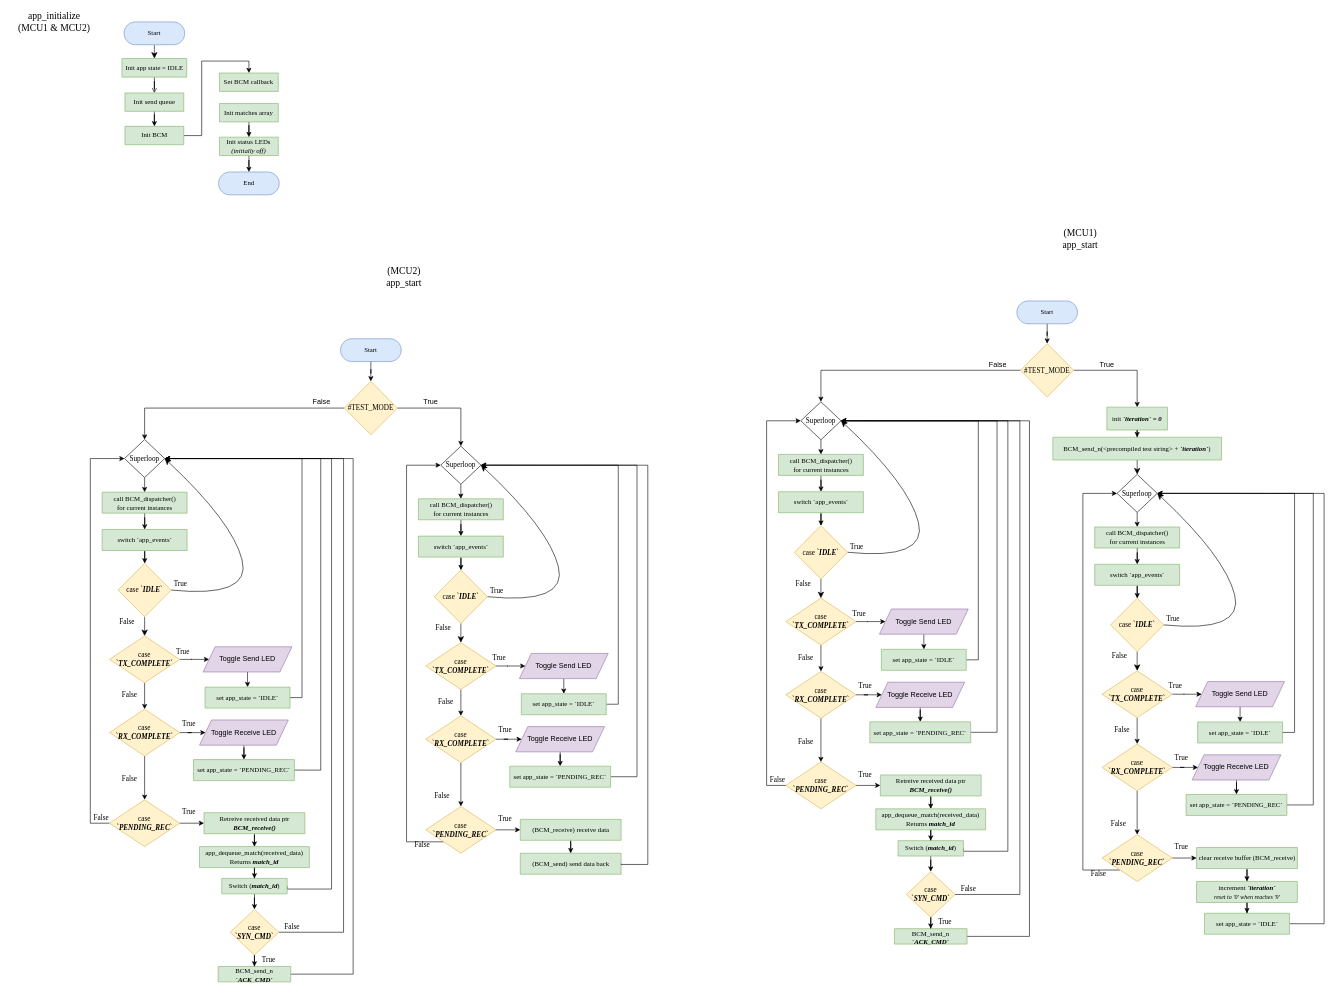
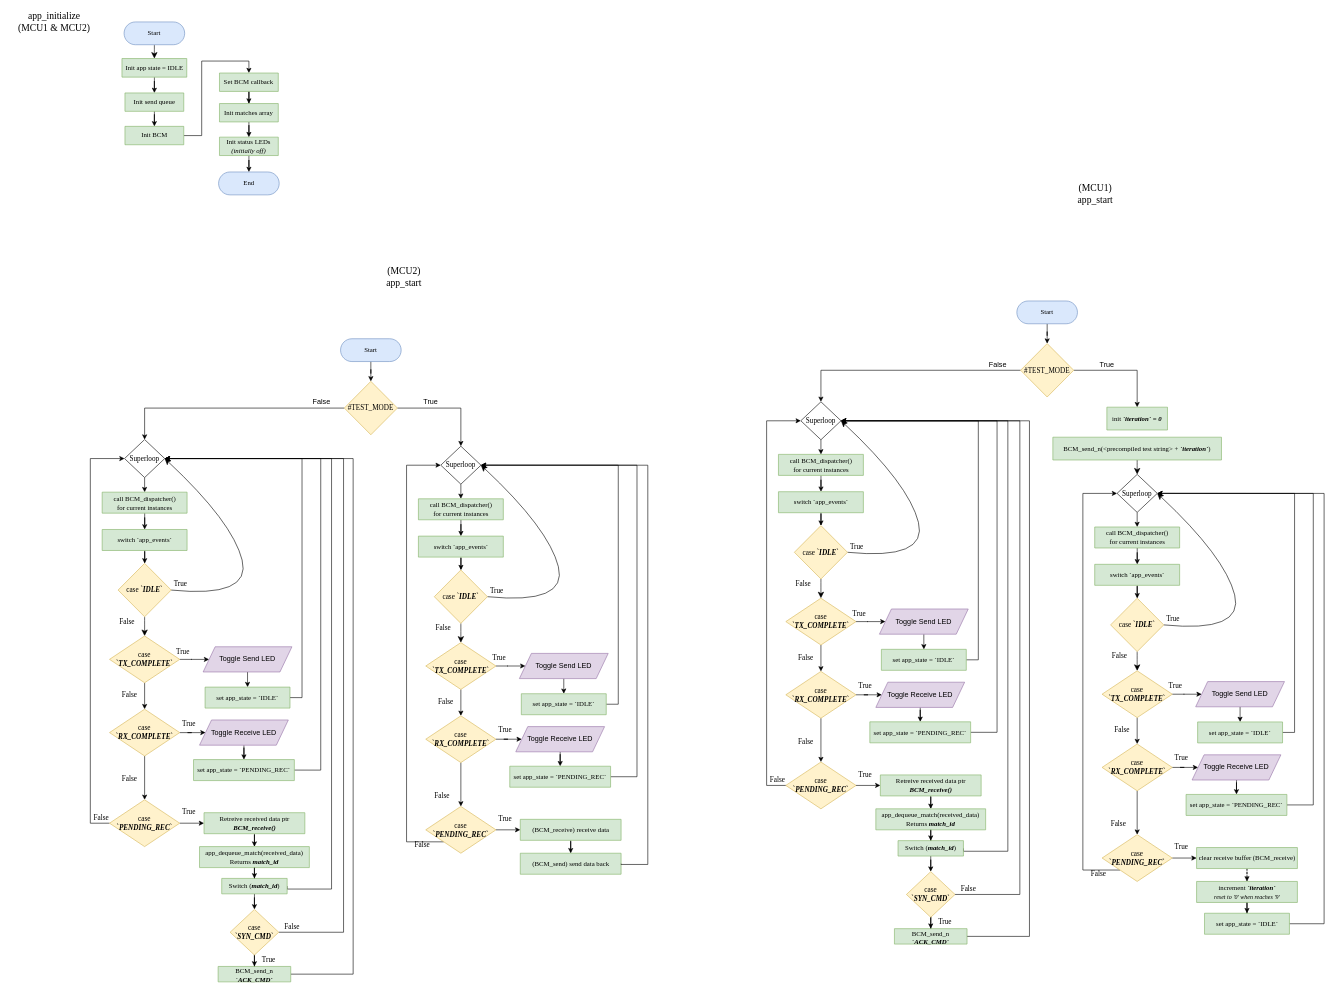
- <mxCell id="6" style="edgeStyle=orthogonalEdgeStyle;rounded=0;orthogonalLoop=1;jettySize=auto;html=1;entryX=0.5;entryY=0;entryDx=0;entryDy=0;entryPerimeter=0;endArrow=open;" parent="1" source="7" target="21" edge="1"><mxGeometry relative="1" as="geometry" /></mxCell>
+ <mxCell id="6" style="edgeStyle=orthogonalEdgeStyle;rounded=0;orthogonalLoop=1;jettySize=auto;html=1;entryX=0.5;entryY=0;entryDx=0;entryDy=0;entryPerimeter=0;" parent="1" source="7" target="21" edge="1"><mxGeometry relative="1" as="geometry" /></mxCell>
+ <mxCell id="24" style="edgeStyle=orthogonalEdgeStyle;rounded=0;orthogonalLoop=1;jettySize=auto;html=1;entryX=0.5;entryY=0;entryDx=0;entryDy=0;entryPerimeter=0;" edge="1" parent="1" source="25" target="61"><mxGeometry relative="1" as="geometry" /></mxCell>
- <mxCell id="2" value="(MCU1)&lt;br&gt;app_start" style="text;html=1;strokeColor=none;fillColor=none;align=center;verticalAlign=middle;whiteSpace=wrap;rounded=0;fontSize=16;fontColor=#000000;fontFamily=Calibri;" parent="1" vertex="1"><mxGeometry x="1715" y="383" width="170" height="30" as="geometry" /></mxCell>
+ <mxCell id="2" value="(MCU1)&lt;br&gt;app_start" style="text;html=1;strokeColor=none;fillColor=none;align=center;verticalAlign=middle;whiteSpace=wrap;rounded=0;fontSize=16;fontColor=#000000;fontFamily=Calibri;" parent="1" vertex="1"><mxGeometry x="1740" y="308" width="170" height="30" as="geometry" /></mxCell>
- <mxCell id="66" style="edgeStyle=orthogonalEdgeStyle;rounded=0;orthogonalLoop=1;jettySize=auto;html=1;entryX=0.5;entryY=0;entryDx=0;entryDy=0;entryPerimeter=0;" edge="1" parent="1" source="67" target="68"><mxGeometry relative="1" as="geometry" /></mxCell>
- <mxCell id="53" style="edgeStyle=orthogonalEdgeStyle;rounded=0;orthogonalLoop=1;jettySize=auto;html=1;entryX=0.5;entryY=0;entryDx=0;entryDy=0;entryPerimeter=0;" parent="1" source="54" target="56" edge="1"><mxGeometry relative="1" as="geometry" /></mxCell>
+ <mxCell id="53" style="edgeStyle=orthogonalEdgeStyle;rounded=0;orthogonalLoop=1;jettySize=auto;html=1;entryX=0.5;entryY=0;entryDx=0;entryDy=0;entryPerimeter=0;dashed=1;" parent="1" source="54" target="56" edge="1"><mxGeometry relative="1" as="geometry" /></mxCell>
